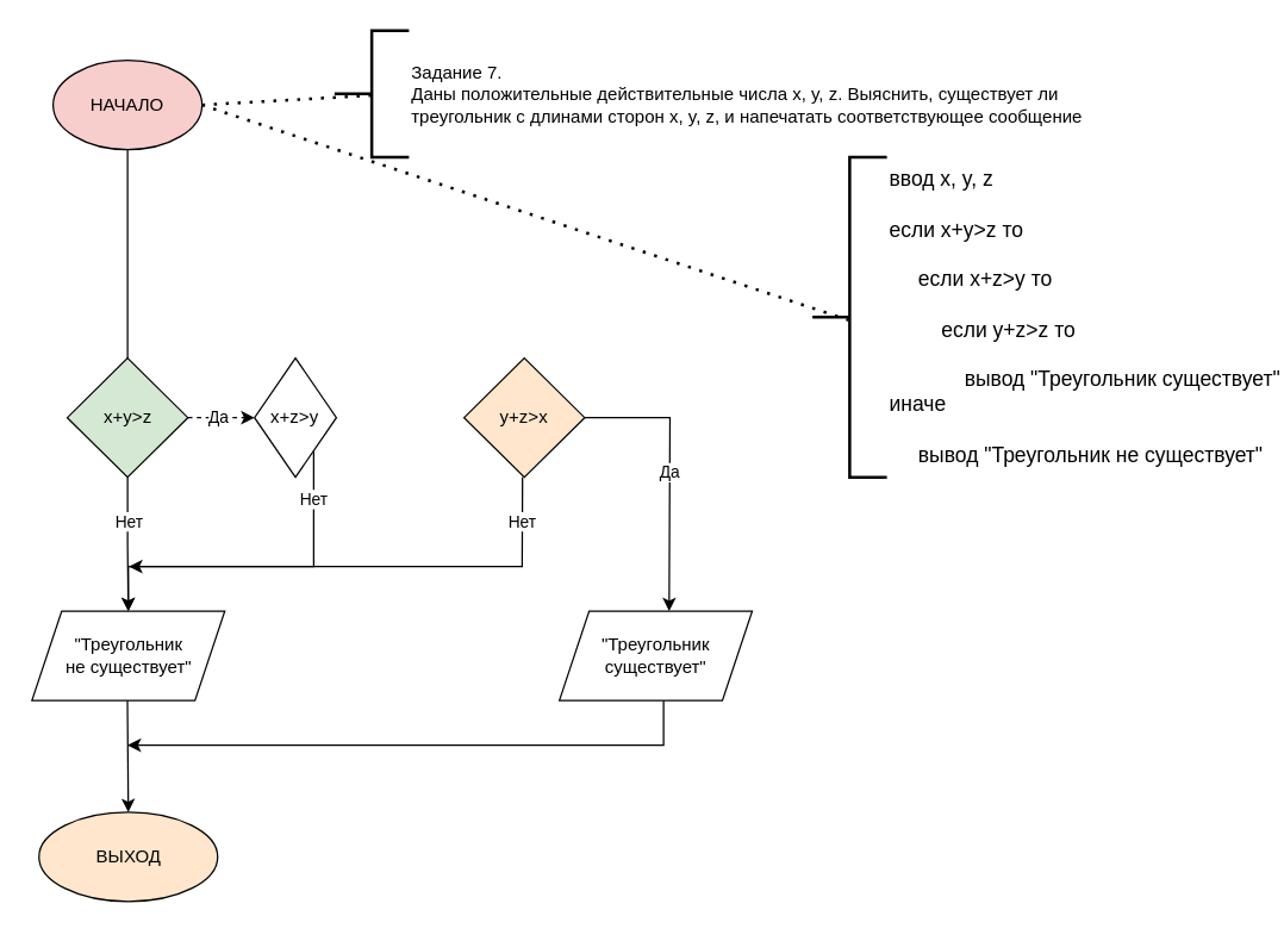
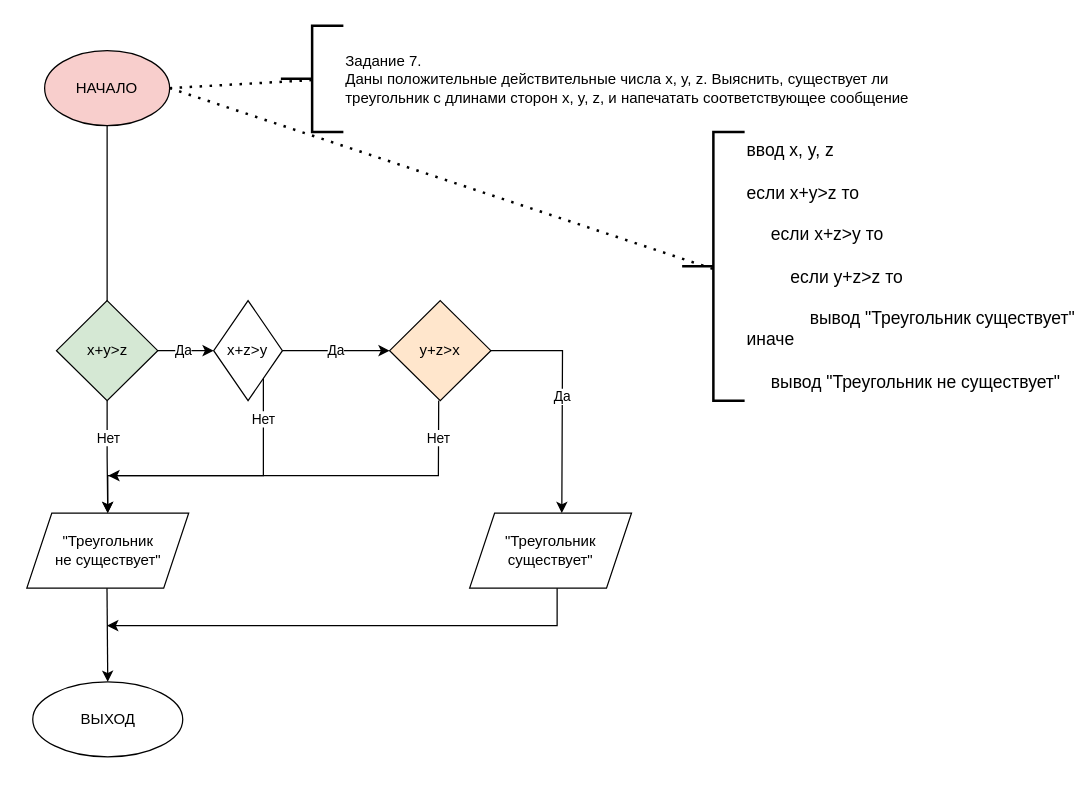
- <mxCell id="4" value="Да" style="edgeStyle=none;rounded=0;orthogonalLoop=1;jettySize=auto;html=1;entryX=0;entryY=0.5;entryDx=0;entryDy=0;dashed=1;" parent="1" source="6" target="15" edge="1"><mxGeometry x="-0.129" relative="1" as="geometry"><mxPoint x="175" y="280" as="targetPoint" /><mxPoint x="1" as="offset" /><Array as="points"><mxPoint x="145" y="280" /></Array></mxGeometry></mxCell>
+ <mxCell id="4" value="Да" style="edgeStyle=none;rounded=0;orthogonalLoop=1;jettySize=auto;html=1;entryX=0;entryY=0.5;entryDx=0;entryDy=0;" parent="1" source="6" target="15" edge="1"><mxGeometry x="-0.129" relative="1" as="geometry"><mxPoint x="175" y="280" as="targetPoint" /><mxPoint x="1" as="offset" /><Array as="points"><mxPoint x="145" y="280" /></Array></mxGeometry></mxCell>
+ <mxCell id="14" value="Да" style="edgeStyle=orthogonalEdgeStyle;rounded=0;orthogonalLoop=1;jettySize=auto;html=1;" parent="1" source="15" target="19" edge="1"><mxGeometry relative="1" as="geometry" /></mxCell>
- <mxCell id="8" value="ВЫХОД" style="ellipse;whiteSpace=wrap;html=1;fillColor=#ffe6cc;" parent="1" vertex="1"><mxGeometry x="25.5" y="545" width="120" height="60" as="geometry" /></mxCell>
+ <mxCell id="8" value="ВЫХОД" style="ellipse;whiteSpace=wrap;html=1;" parent="1" vertex="1"><mxGeometry x="25.5" y="545" width="120" height="60" as="geometry" /></mxCell>
